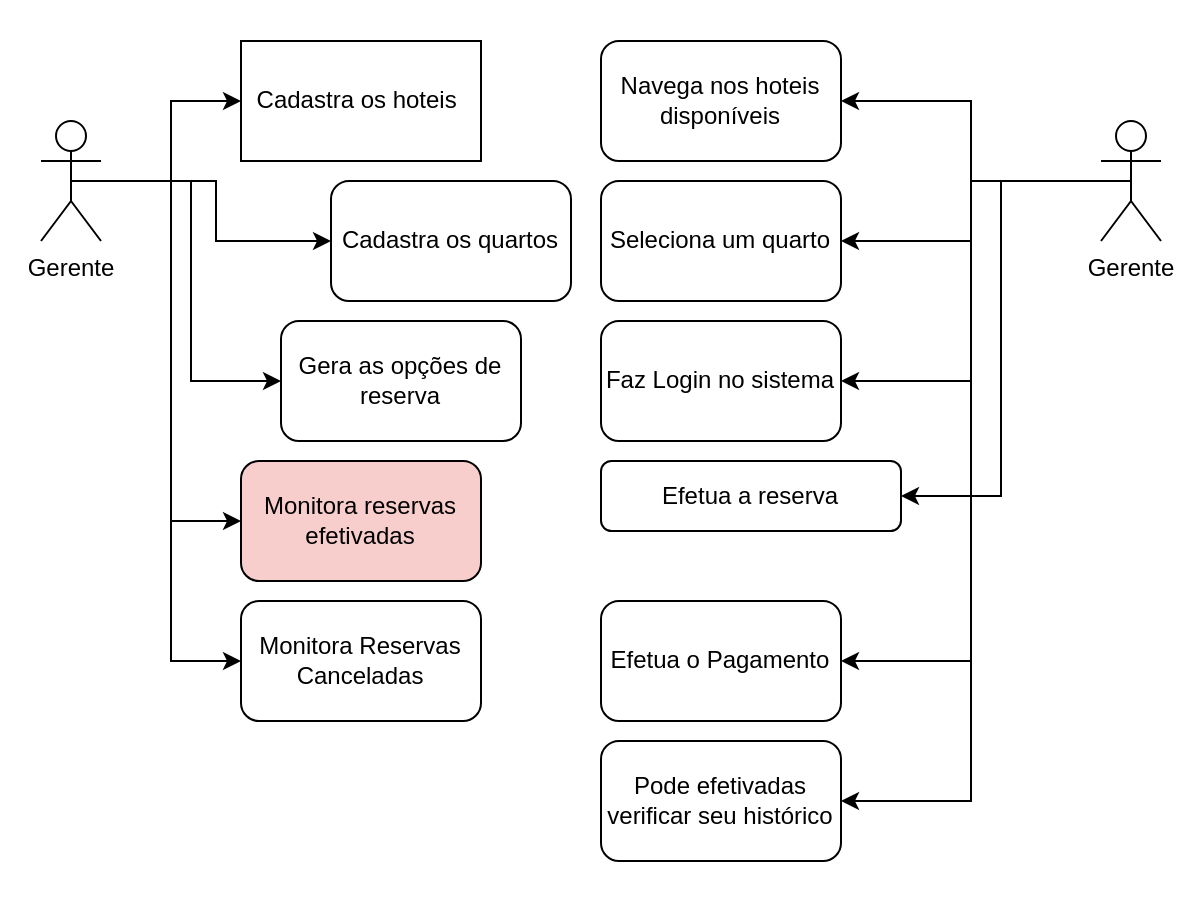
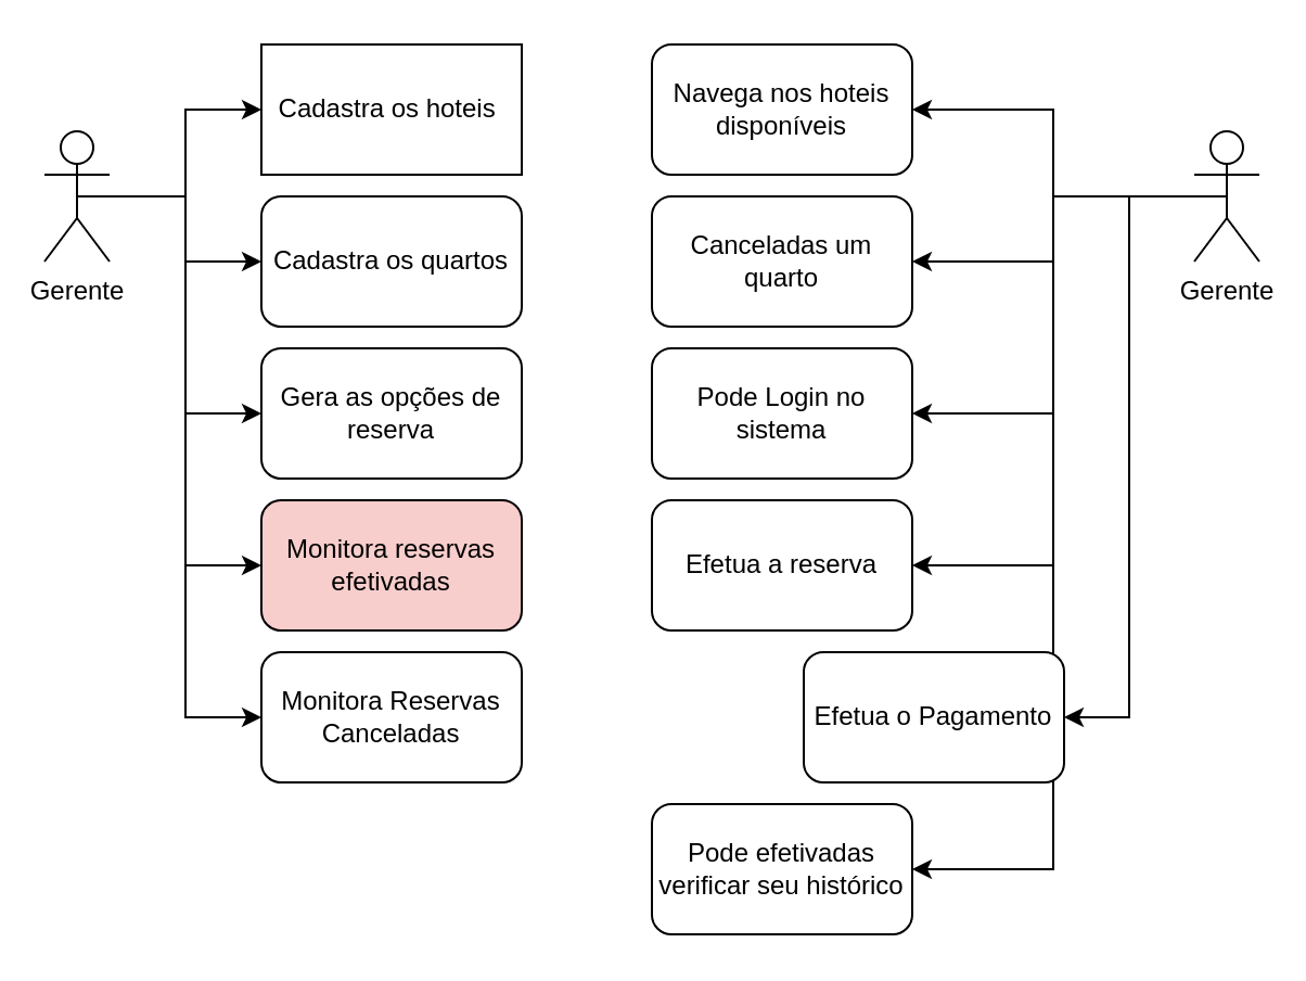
- <mxCell id="9" value="Cadastra os quartos" style="rounded=1;whiteSpace=wrap;html=1;" vertex="1" parent="1"><mxGeometry x="165" y="90" width="120" height="60" as="geometry" /></mxCell>
+ <mxCell id="9" value="Cadastra os quartos" style="rounded=1;whiteSpace=wrap;html=1;" vertex="1" parent="1"><mxGeometry x="120" y="90" width="120" height="60" as="geometry" /></mxCell>
- <mxCell id="21" value="Seleciona um quarto" style="rounded=1;whiteSpace=wrap;html=1;" vertex="1" parent="1"><mxGeometry x="300" y="90" width="120" height="60" as="geometry" /></mxCell>
+ <mxCell id="21" value="Canceladas um quarto" style="rounded=1;whiteSpace=wrap;html=1;" vertex="1" parent="1"><mxGeometry x="300" y="90" width="120" height="60" as="geometry" /></mxCell>
- <mxCell id="10" value="Gera as opções de reserva" style="rounded=1;whiteSpace=wrap;html=1;" vertex="1" parent="1"><mxGeometry x="140" y="160" width="120" height="60" as="geometry" /></mxCell>
+ <mxCell id="10" value="Gera as opções de reserva" style="rounded=1;whiteSpace=wrap;html=1;" vertex="1" parent="1"><mxGeometry x="120" y="160" width="120" height="60" as="geometry" /></mxCell>
- <mxCell id="22" value="Faz Login no sistema" style="rounded=1;whiteSpace=wrap;html=1;" vertex="1" parent="1"><mxGeometry x="300" y="160" width="120" height="60" as="geometry" /></mxCell>
+ <mxCell id="22" value="Pode Login no sistema" style="rounded=1;whiteSpace=wrap;html=1;" vertex="1" parent="1"><mxGeometry x="300" y="160" width="120" height="60" as="geometry" /></mxCell>
- <mxCell id="23" value="Efetua a reserva" style="rounded=1;whiteSpace=wrap;html=1;" vertex="1" parent="1"><mxGeometry x="300" y="230" width="150" height="35" as="geometry" /></mxCell>
+ <mxCell id="23" value="Efetua a reserva" style="rounded=1;whiteSpace=wrap;html=1;" vertex="1" parent="1"><mxGeometry x="300" y="230" width="120" height="60" as="geometry" /></mxCell>
- <mxCell id="24" value="Efetua o Pagamento" style="rounded=1;whiteSpace=wrap;html=1;" vertex="1" parent="1"><mxGeometry x="300" y="300" width="120" height="60" as="geometry" /></mxCell>
+ <mxCell id="24" value="Efetua o Pagamento" style="rounded=1;whiteSpace=wrap;html=1;" vertex="1" parent="1"><mxGeometry x="370" y="300" width="120" height="60" as="geometry" /></mxCell>
